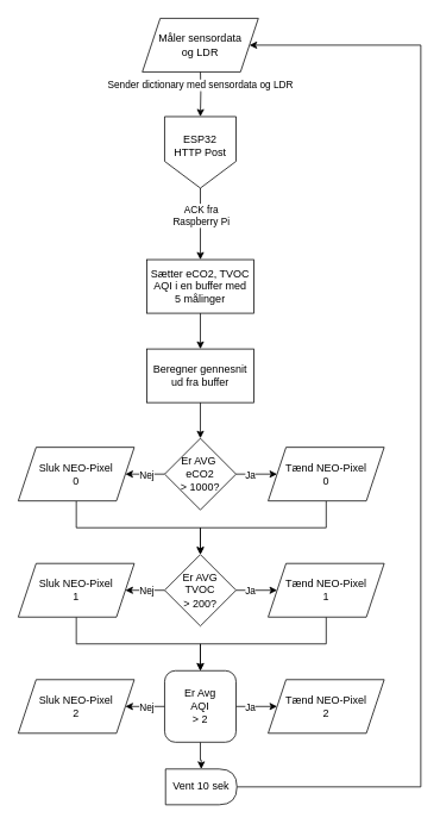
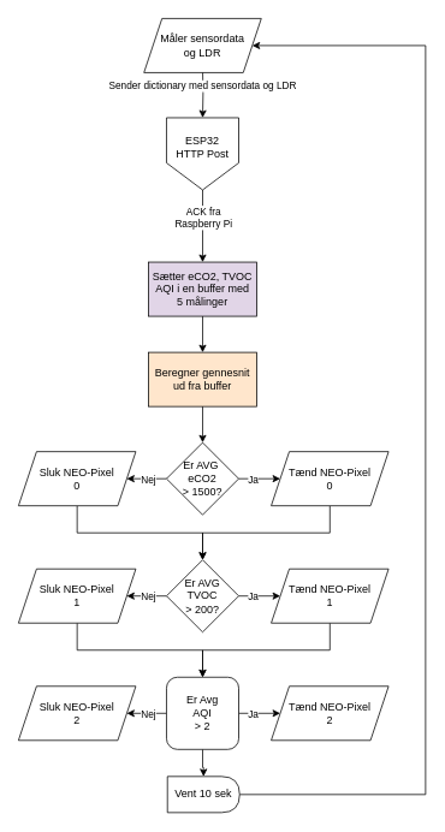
- <mxCell id="37" value="Sætter eCO2, TVOC&lt;div&gt;AQI i en buffer med&lt;/div&gt;&lt;div&gt;5 målinger&lt;/div&gt;" style="rounded=0;whiteSpace=wrap;html=1;" vertex="1" parent="1"><mxGeometry x="164" y="290" width="120" height="60" as="geometry" /></mxCell>
+ <mxCell id="37" value="Sætter eCO2, TVOC&lt;div&gt;AQI i en buffer med&lt;/div&gt;&lt;div&gt;5 målinger&lt;/div&gt;" style="rounded=0;whiteSpace=wrap;html=1;fillColor=#e1d5e7;" vertex="1" parent="1"><mxGeometry x="164" y="290" width="120" height="60" as="geometry" /></mxCell>
- <mxCell id="39" value="Beregner gennesnit&lt;div&gt;ud fra buffer&lt;/div&gt;" style="rounded=0;whiteSpace=wrap;html=1;" vertex="1" parent="1"><mxGeometry x="164" y="390" width="120" height="60" as="geometry" /></mxCell>
+ <mxCell id="39" value="Beregner gennesnit&lt;div&gt;ud fra buffer&lt;/div&gt;" style="rounded=0;whiteSpace=wrap;html=1;fillColor=#ffe6cc;" vertex="1" parent="1"><mxGeometry x="164" y="390" width="120" height="60" as="geometry" /></mxCell>
- <mxCell id="14" value="Er AVG&amp;nbsp;&lt;br&gt;&lt;span style=&quot;background-color: transparent; color: light-dark(rgb(0, 0, 0), rgb(255, 255, 255));&quot;&gt;eCO2&lt;/span&gt;&lt;div&gt;&lt;div&gt;&amp;gt; 1000?&lt;/div&gt;&lt;/div&gt;" style="rhombus;whiteSpace=wrap;html=1;" vertex="1" parent="1"><mxGeometry x="184" y="490" width="80" height="80" as="geometry" /></mxCell>
+ <mxCell id="14" value="Er AVG&amp;nbsp;&lt;br&gt;&lt;span style=&quot;background-color: transparent; color: light-dark(rgb(0, 0, 0), rgb(255, 255, 255));&quot;&gt;eCO2&lt;/span&gt;&lt;div&gt;&lt;div&gt;&amp;gt; 1500?&lt;/div&gt;&lt;/div&gt;" style="rhombus;whiteSpace=wrap;html=1;" vertex="1" parent="1"><mxGeometry x="184" y="490" width="80" height="80" as="geometry" /></mxCell>
